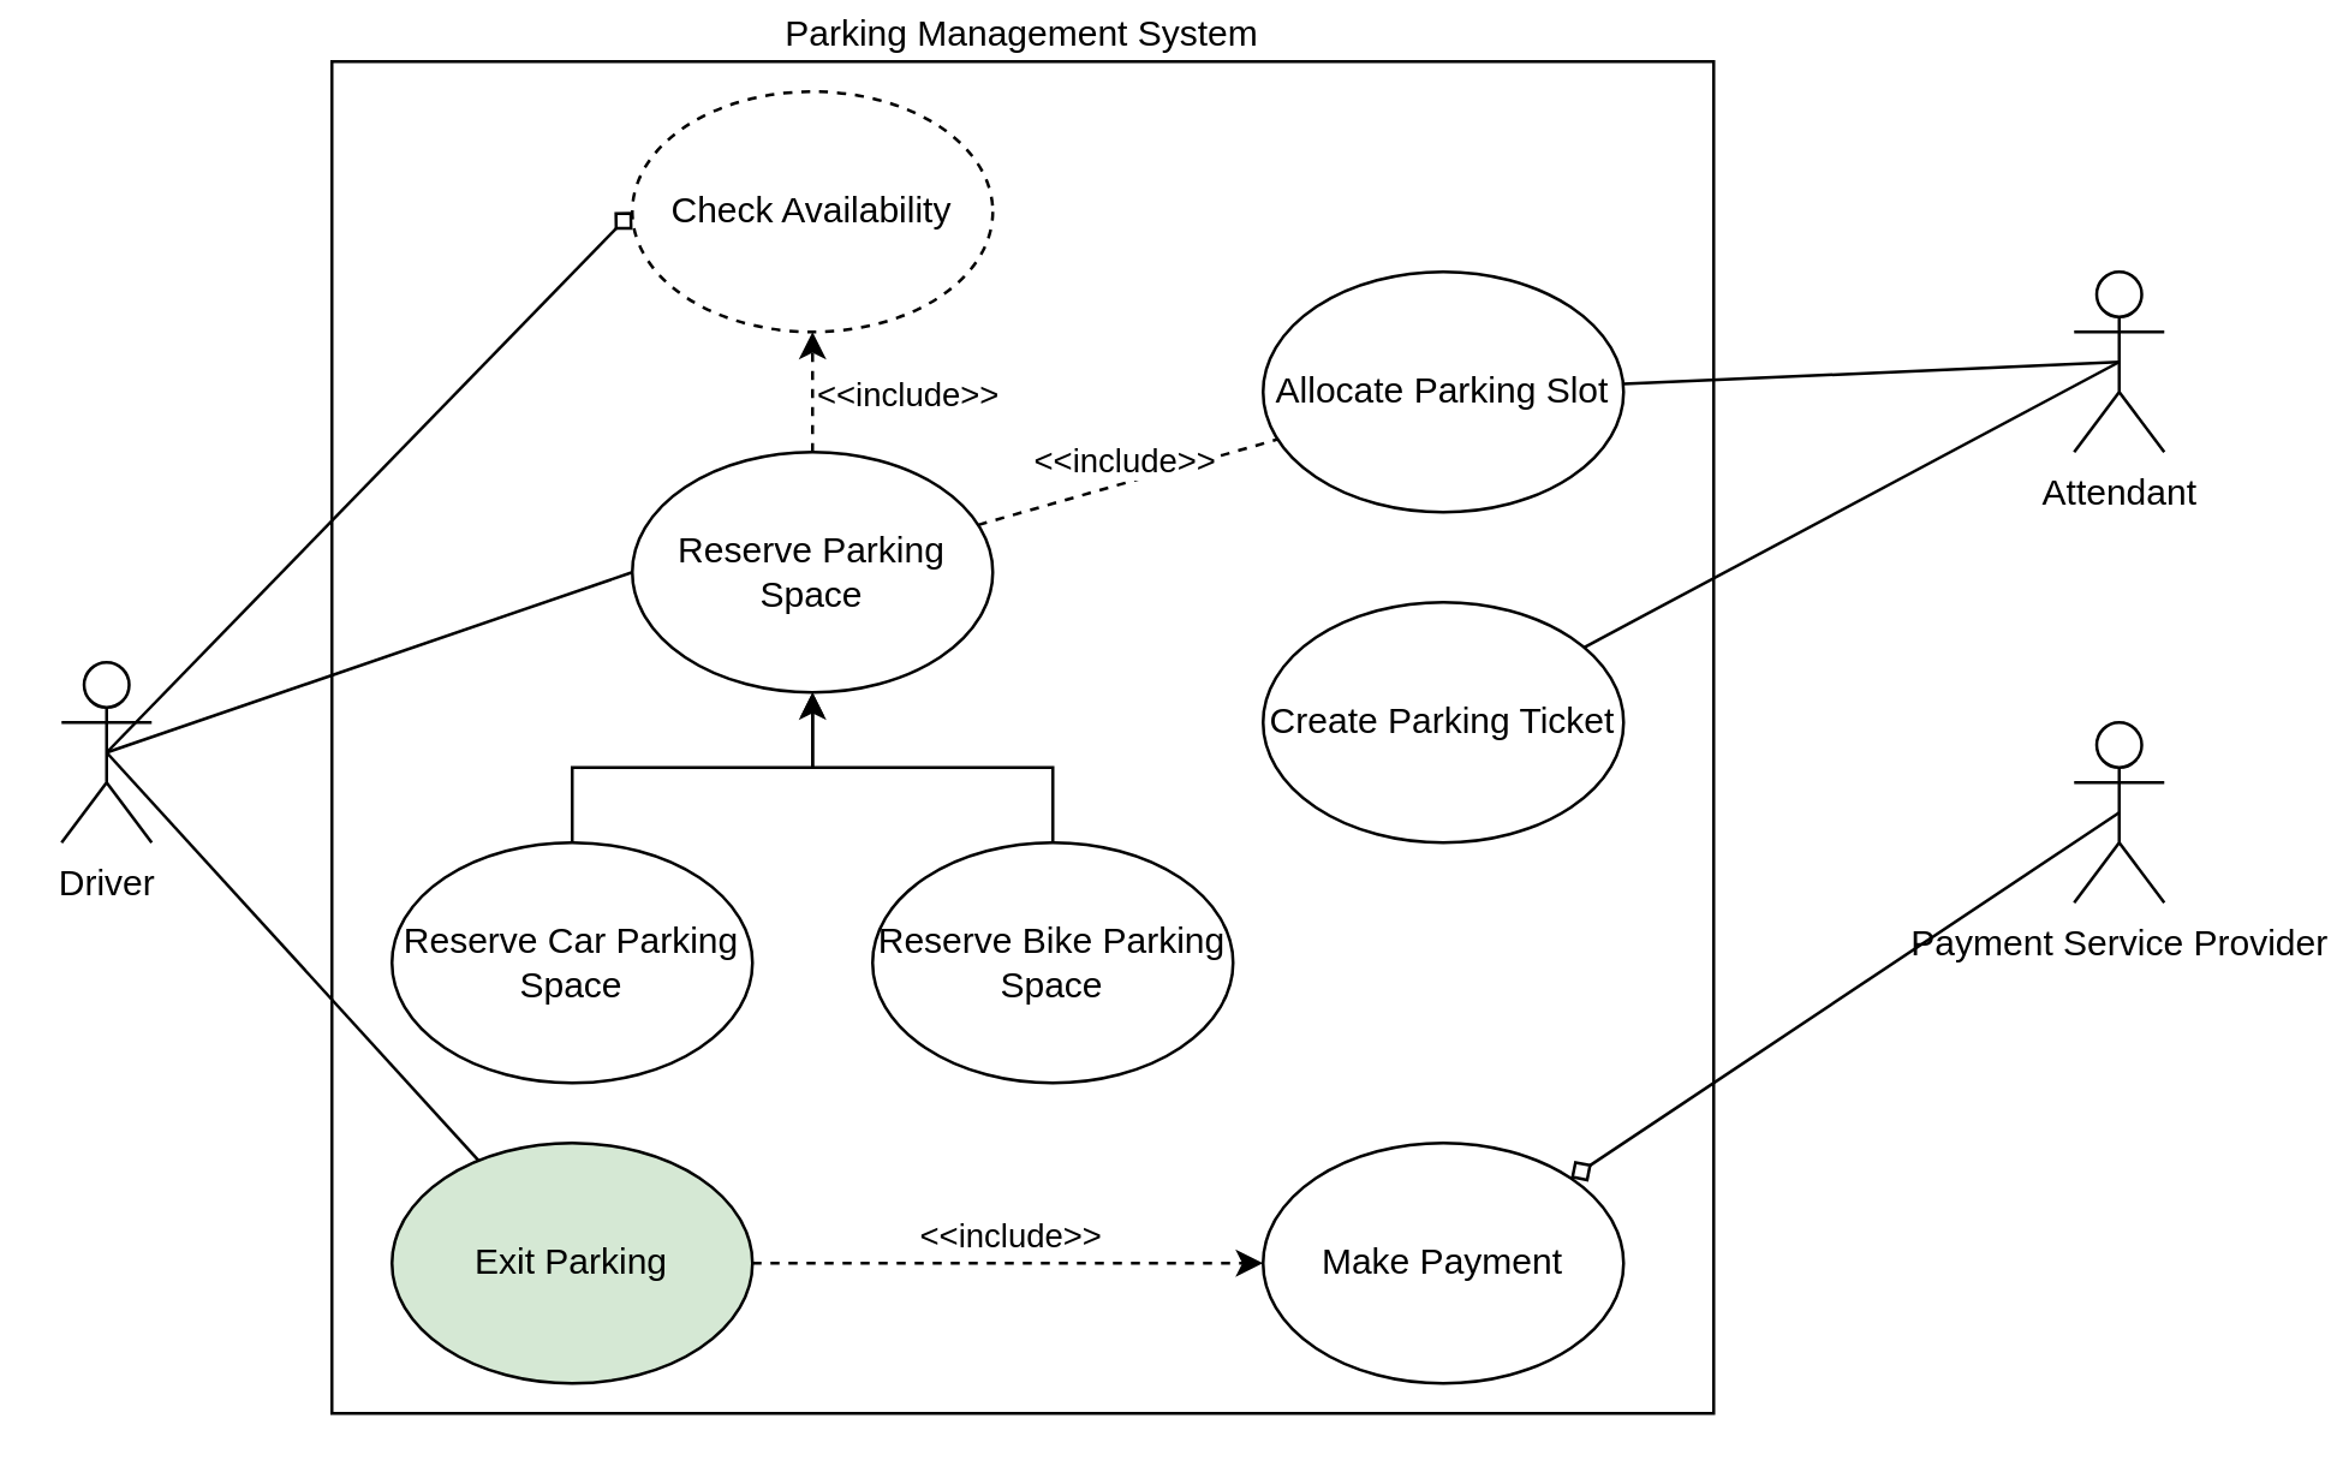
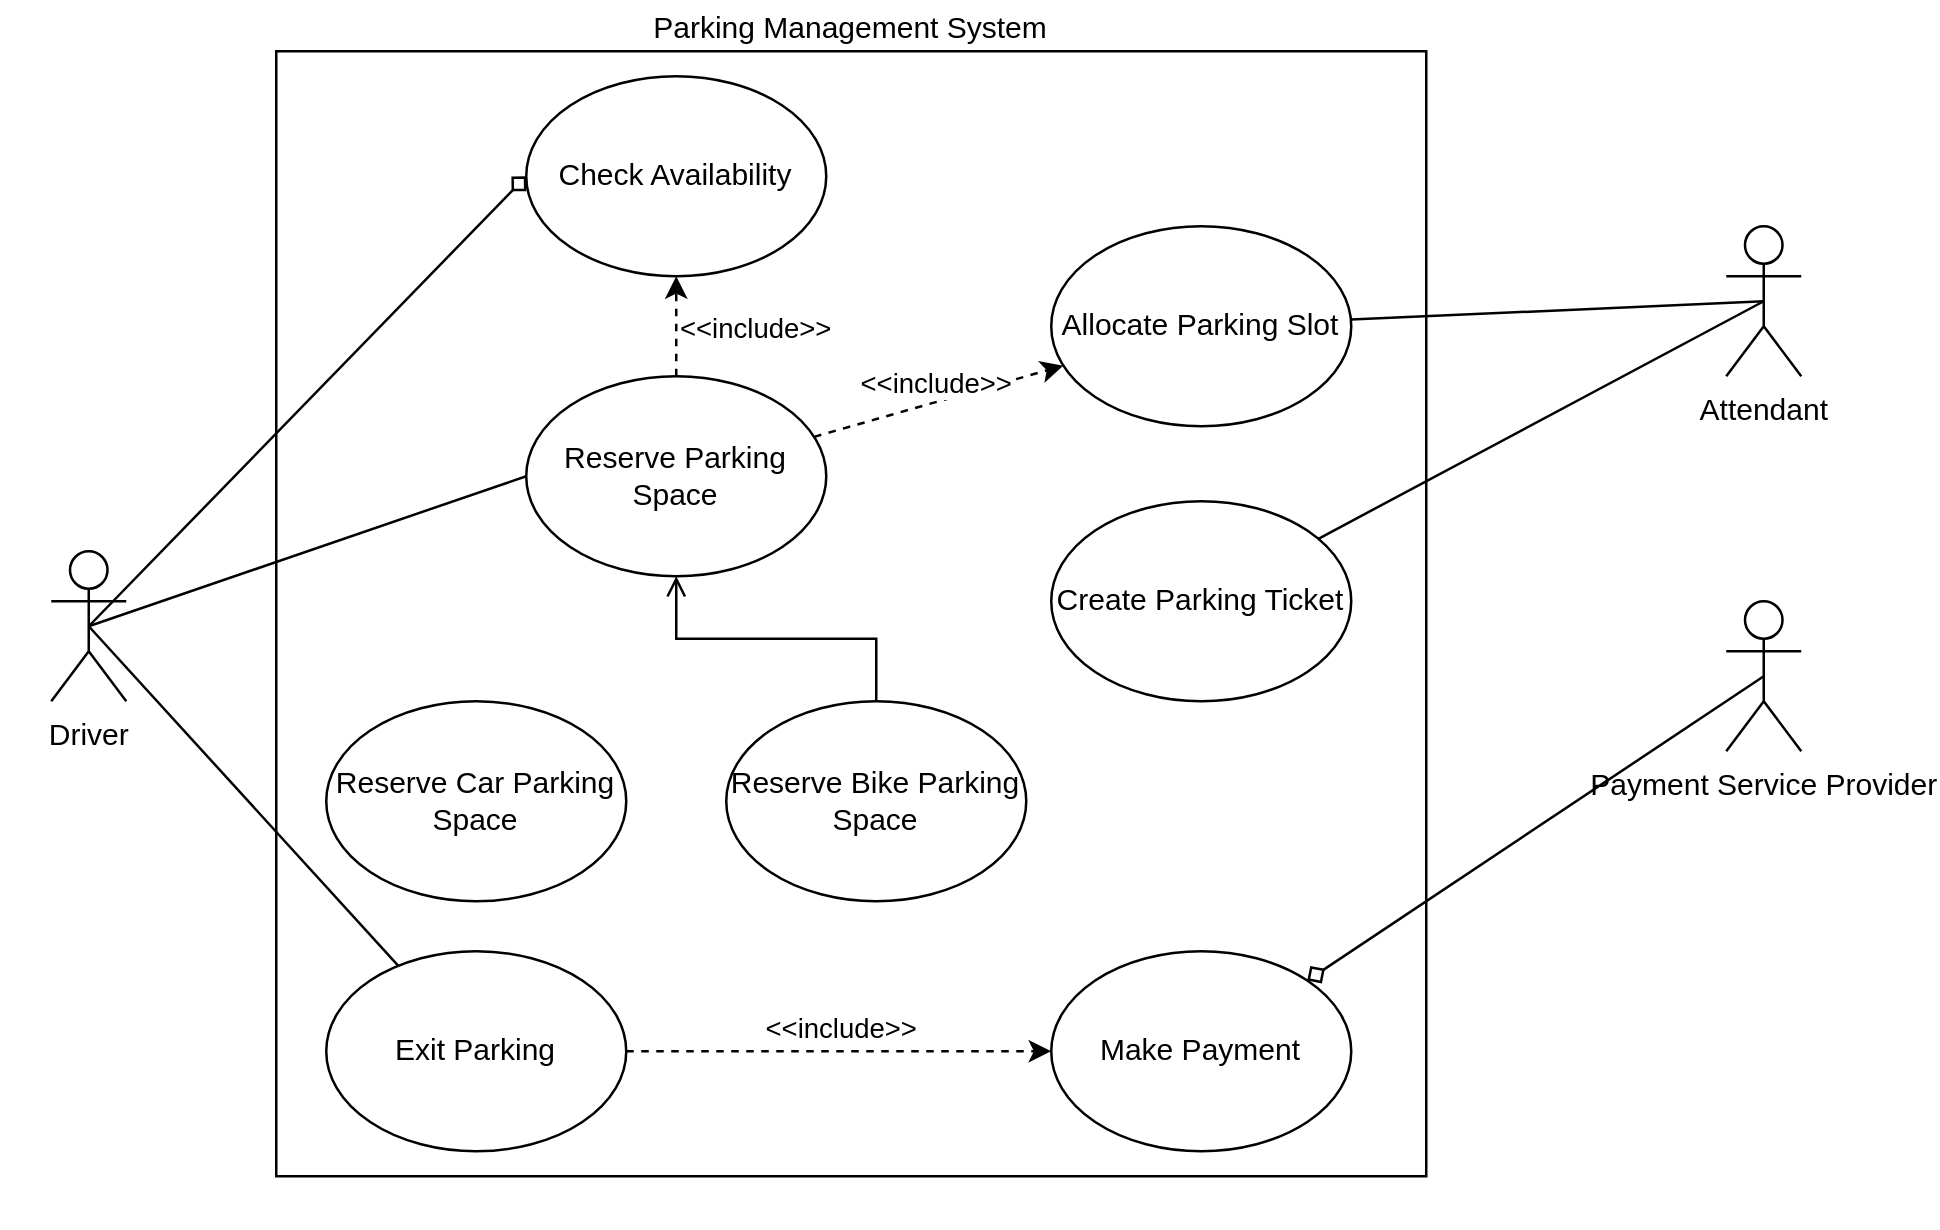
- <mxCell id="6" value="Check Availability" style="ellipse;whiteSpace=wrap;html=1;dashed=1;" parent="1" vertex="1"><mxGeometry x="210" y="30" width="120" height="80" as="geometry" /></mxCell>
+ <mxCell id="6" value="Check Availability" style="ellipse;whiteSpace=wrap;html=1;" parent="1" vertex="1"><mxGeometry x="210" y="30" width="120" height="80" as="geometry" /></mxCell>
- <mxCell id="9" value="" style="rounded=0;orthogonalLoop=1;jettySize=auto;html=1;dashed=1;endArrow=none;" parent="1" source="11" target="16" edge="1"><mxGeometry relative="1" as="geometry" /></mxCell>
+ <mxCell id="9" value="" style="rounded=0;orthogonalLoop=1;jettySize=auto;html=1;dashed=1;" parent="1" source="11" target="16" edge="1"><mxGeometry relative="1" as="geometry" /></mxCell>
- <mxCell id="12" value="" style="edgeStyle=orthogonalEdgeStyle;rounded=0;orthogonalLoop=1;jettySize=auto;html=1;" parent="1" source="13" target="11" edge="1"><mxGeometry relative="1" as="geometry" /></mxCell>
- <mxCell id="25" value="Exit Parking" style="ellipse;whiteSpace=wrap;html=1;fillColor=#d5e8d4;" parent="1" vertex="1"><mxGeometry x="130" y="380" width="120" height="80" as="geometry" /></mxCell>
+ <mxCell id="25" value="Exit Parking" style="ellipse;whiteSpace=wrap;html=1;" parent="1" vertex="1"><mxGeometry x="130" y="380" width="120" height="80" as="geometry" /></mxCell>
